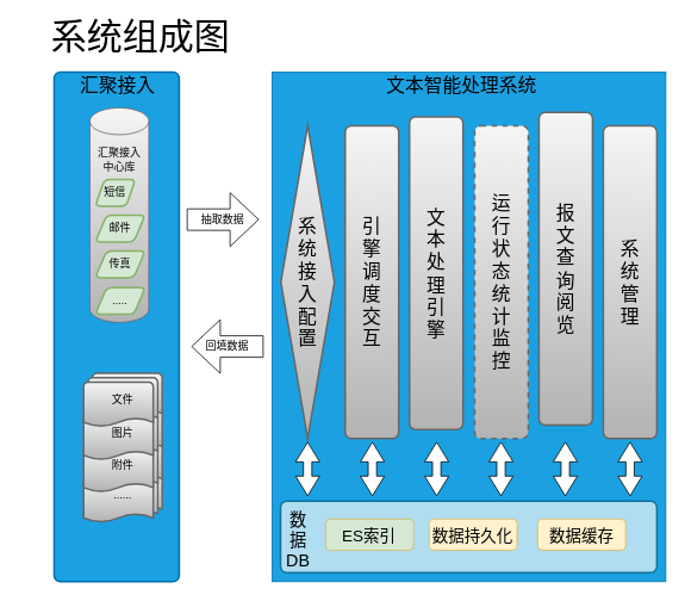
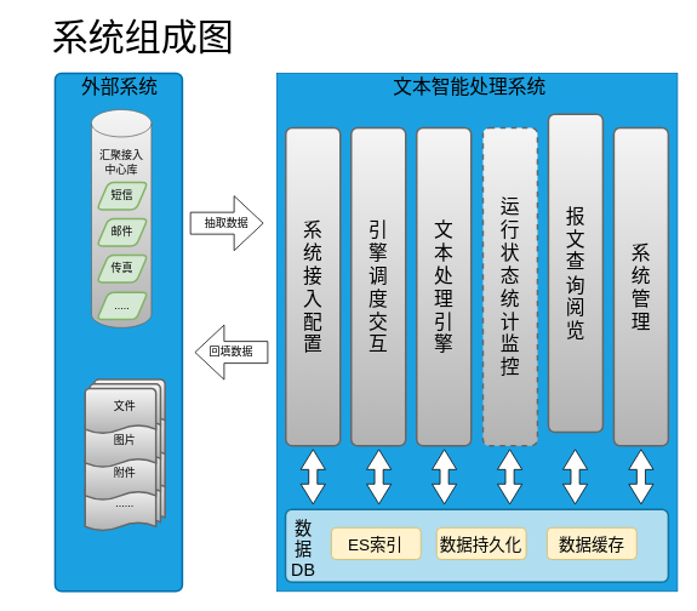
- <mxCell id="15" value="汇聚接入" style="text;html=1;resizable=0;autosize=1;align=center;verticalAlign=middle;points=[];fillColor=none;strokeColor=none;rounded=0;horizontal=1;fontSize=21;" parent="1" vertex="1"><mxGeometry x="81.14" y="80" width="100" height="30" as="geometry" /></mxCell>
+ <mxCell id="15" value="外部系统" style="text;html=1;resizable=0;autosize=1;align=center;verticalAlign=middle;points=[];fillColor=none;strokeColor=none;rounded=0;horizontal=1;fontSize=21;" parent="1" vertex="1"><mxGeometry x="81.14" y="80" width="100" height="30" as="geometry" /></mxCell>
- <mxCell id="10" value="&lt;font style=&quot;vertical-align: inherit&quot;&gt;&lt;font style=&quot;vertical-align: inherit&quot;&gt;短信&lt;/font&gt;&lt;/font&gt;" style="shape=parallelogram;html=1;strokeWidth=2;perimeter=parallelogramPerimeter;whiteSpace=wrap;rounded=1;arcSize=12;size=0.23;fillColor=#d5e8d4;strokeColor=#82b366;" parent="1" vertex="1"><mxGeometry x="106.14" y="200" width="45" height="30" as="geometry" /></mxCell>
+ <mxCell id="10" value="&lt;font style=&quot;vertical-align: inherit&quot;&gt;&lt;font style=&quot;vertical-align: inherit&quot;&gt;短信&lt;/font&gt;&lt;/font&gt;" style="shape=parallelogram;html=1;strokeWidth=2;perimeter=parallelogramPerimeter;whiteSpace=wrap;rounded=1;arcSize=12;size=0.23;fillColor=#d5e8d4;strokeColor=#82b366;" parent="1" vertex="1"><mxGeometry x="106.14" y="200" width="56" height="30" as="geometry" /></mxCell>
- <mxCell id="26" value="文&lt;br&gt;本&lt;br&gt;处&lt;br&gt;理&lt;br&gt;引&lt;br&gt;擎" style="rounded=1;whiteSpace=wrap;html=1;absoluteArcSize=1;arcSize=14;strokeWidth=2;gradientColor=#b3b3b3;fillColor=#f5f5f5;strokeColor=#666666;fontSize=21;align=center;" parent="1" vertex="1"><mxGeometry x="458" y="129.996" width="60" height="350" as="geometry" /></mxCell>
+ <mxCell id="26" value="文&lt;br&gt;本&lt;br&gt;处&lt;br&gt;理&lt;br&gt;引&lt;br&gt;擎" style="rounded=1;whiteSpace=wrap;html=1;absoluteArcSize=1;arcSize=14;strokeWidth=2;gradientColor=#b3b3b3;fillColor=#f5f5f5;strokeColor=#666666;fontSize=21;align=center;" parent="1" vertex="1"><mxGeometry x="458" y="139.996" width="60" height="350" as="geometry" /></mxCell>
- <mxCell id="25" value="系&lt;br&gt;统&lt;br&gt;接&lt;br&gt;入&lt;br&gt;配&lt;br&gt;置" style="rhombus;whiteSpace=wrap;html=1;absoluteArcSize=1;arcSize=14;strokeWidth=2;gradientColor=#b3b3b3;fillColor=#f5f5f5;strokeColor=#666666;fontSize=21;align=center;" parent="1" vertex="1"><mxGeometry x="314" y="139.99" width="60" height="350" as="geometry" /></mxCell>
+ <mxCell id="25" value="系&lt;br&gt;统&lt;br&gt;接&lt;br&gt;入&lt;br&gt;配&lt;br&gt;置" style="rounded=1;whiteSpace=wrap;html=1;absoluteArcSize=1;arcSize=14;strokeWidth=2;gradientColor=#b3b3b3;fillColor=#f5f5f5;strokeColor=#666666;fontSize=21;align=center;" parent="1" vertex="1"><mxGeometry x="314" y="139.99" width="60" height="350" as="geometry" /></mxCell>
- <mxCell id="22" value="&lt;span style=&quot;font-size: 18px&quot;&gt;ES索引&lt;/span&gt;" style="rounded=1;whiteSpace=wrap;html=1;fontSize=20;align=center;fillColor=#d5e8d4;strokeColor=#d6b656;" parent="20" vertex="1"><mxGeometry width="98.496" height="35" as="geometry" /></mxCell>
+ <mxCell id="22" value="&lt;span style=&quot;font-size: 18px&quot;&gt;ES索引&lt;/span&gt;" style="rounded=1;whiteSpace=wrap;html=1;fontSize=20;align=center;fillColor=#fff2cc;strokeColor=#d6b656;" parent="20" vertex="1"><mxGeometry width="98.496" height="35" as="geometry" /></mxCell>
